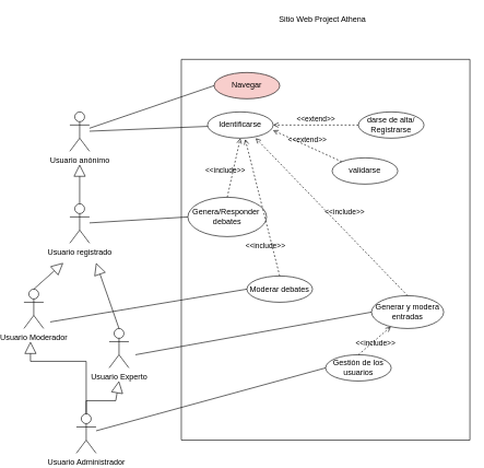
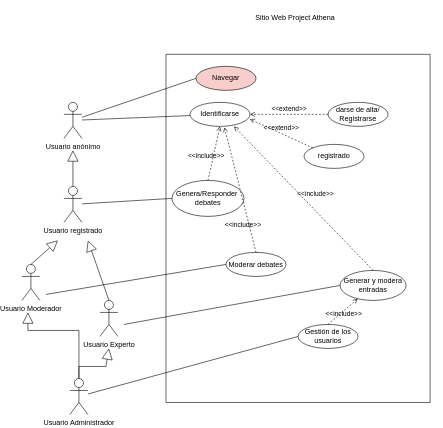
- <mxCell id="25" value="validarse" style="ellipse;whiteSpace=wrap;html=1;align=center;" vertex="1" parent="18"><mxGeometry x="230" y="150" width="100" height="40" as="geometry" /></mxCell>
+ <mxCell id="25" value="registrado" style="ellipse;whiteSpace=wrap;html=1;align=center;" vertex="1" parent="18"><mxGeometry x="230" y="150" width="100" height="40" as="geometry" /></mxCell>
